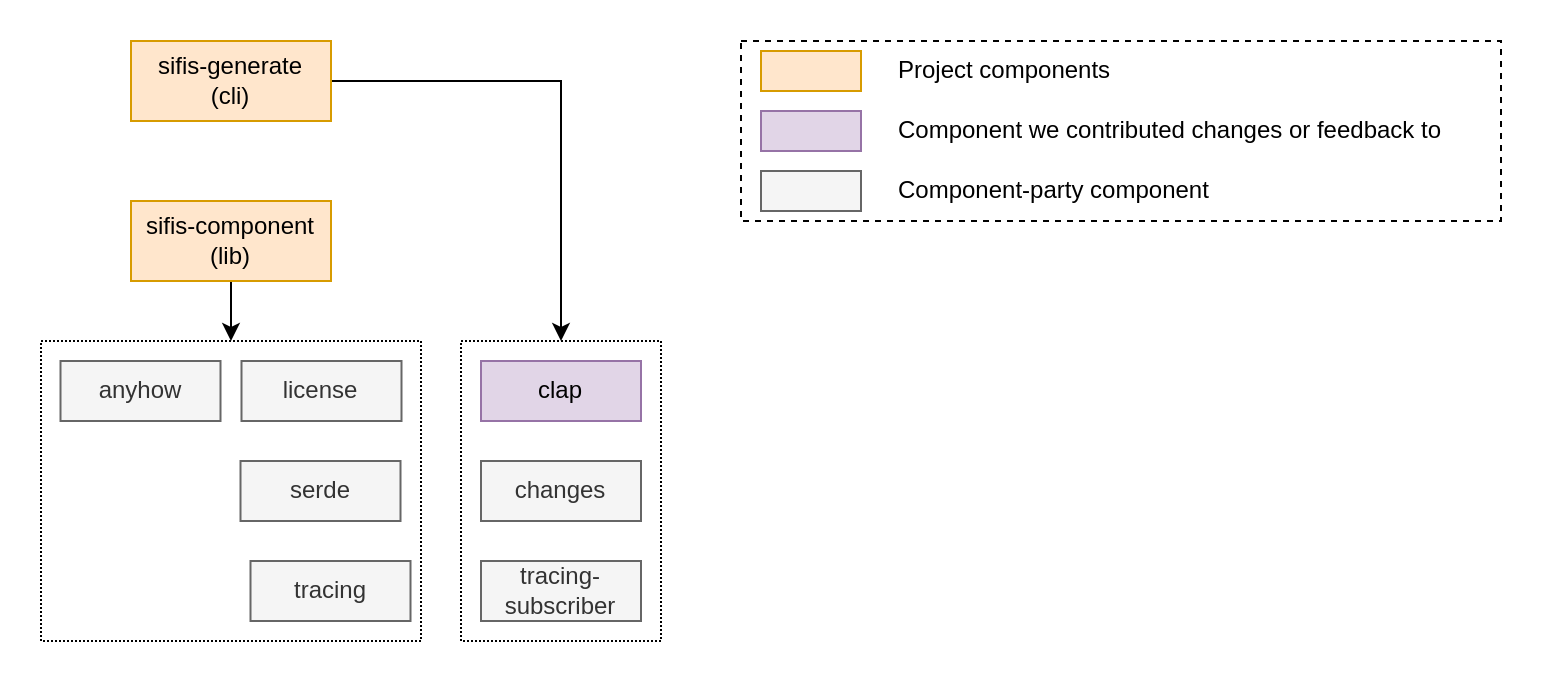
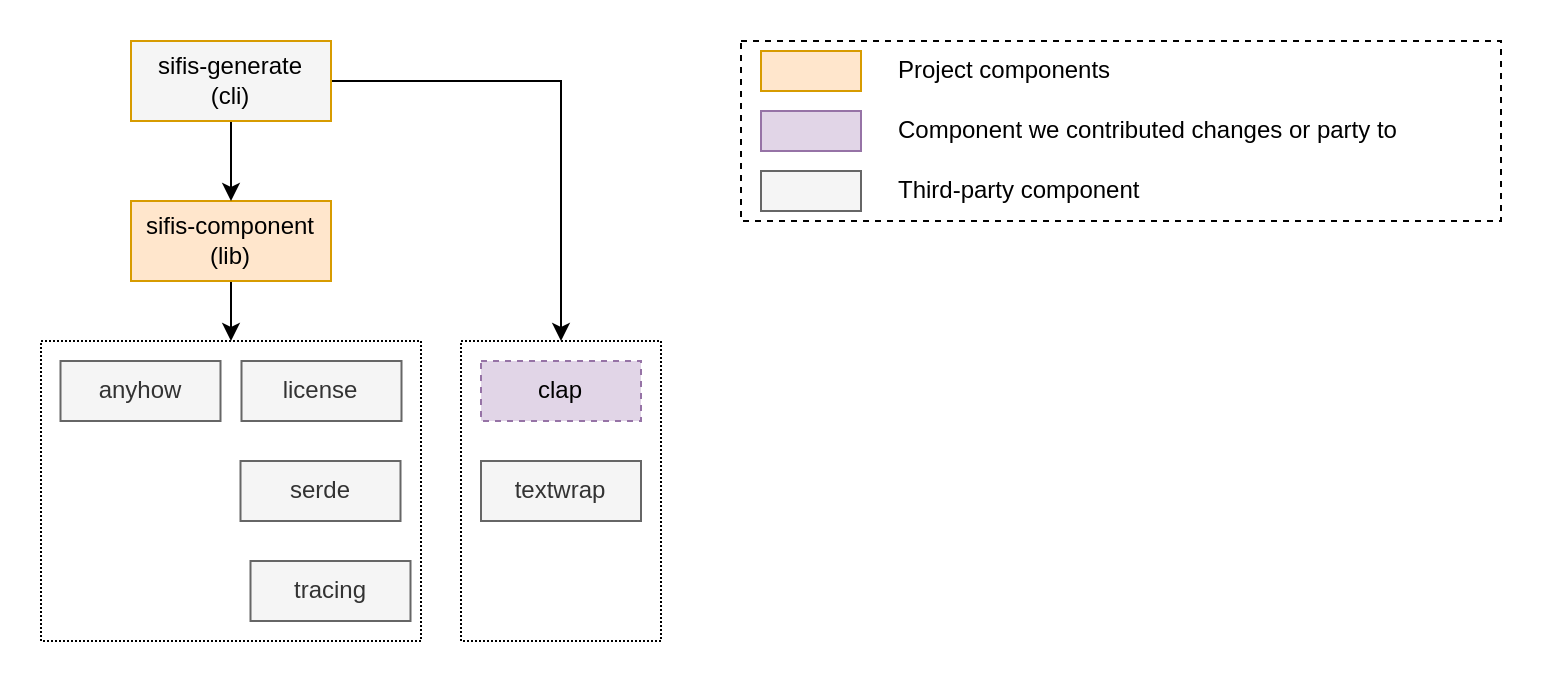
- <mxCell id="12" value="sifis-generate&lt;br&gt;(cli)" style="rounded=0;whiteSpace=wrap;html=1;fillColor=#ffe6cc;strokeColor=#d79b00;flipV=1;flipH=0;container=0;" parent="1" vertex="1"><mxGeometry x="65.005" y="20" width="100" height="40" as="geometry" /></mxCell>
+ <mxCell id="12" value="sifis-generate&lt;br&gt;(cli)" style="rounded=0;whiteSpace=wrap;html=1;fillColor=#f5f5f5;strokeColor=#d79b00;flipV=1;flipH=0;container=0;" parent="1" vertex="1"><mxGeometry x="65.005" y="20" width="100" height="40" as="geometry" /></mxCell>
- <mxCell id="23" value="Component we contributed changes or feedback to" style="text;html=1;strokeColor=none;fillColor=none;align=left;verticalAlign=middle;whiteSpace=wrap;rounded=0;" parent="21" vertex="1"><mxGeometry x="67" width="283" height="30" as="geometry" /></mxCell>
+ <mxCell id="23" value="Component we contributed changes or party to" style="text;html=1;strokeColor=none;fillColor=none;align=left;verticalAlign=middle;whiteSpace=wrap;rounded=0;" parent="21" vertex="1"><mxGeometry x="67" width="283" height="30" as="geometry" /></mxCell>
+ <mxCell id="10" style="edgeStyle=orthogonalEdgeStyle;rounded=0;orthogonalLoop=1;jettySize=auto;html=1;exitX=0.5;exitY=1;exitDx=0;exitDy=0;entryX=0.5;entryY=0;entryDx=0;entryDy=0;" parent="1" source="12" target="8" edge="1"><mxGeometry relative="1" as="geometry" /></mxCell>
- <mxCell id="26" value="Component-party component" style="text;html=1;strokeColor=none;fillColor=none;align=left;verticalAlign=middle;whiteSpace=wrap;rounded=0;" parent="24" vertex="1"><mxGeometry x="67" width="283" height="30" as="geometry" /></mxCell>
+ <mxCell id="26" value="Third-party component" style="text;html=1;strokeColor=none;fillColor=none;align=left;verticalAlign=middle;whiteSpace=wrap;rounded=0;" parent="24" vertex="1"><mxGeometry x="67" width="283" height="30" as="geometry" /></mxCell>
- <mxCell id="14" value="clap" style="rounded=0;whiteSpace=wrap;html=1;fillColor=#e1d5e7;strokeColor=#9673a6;" parent="13" vertex="1"><mxGeometry x="10" y="10" width="80" height="30" as="geometry" /></mxCell>
+ <mxCell id="14" value="clap" style="rounded=0;whiteSpace=wrap;html=1;fillColor=#e1d5e7;strokeColor=#9673a6;dashed=1;" parent="13" vertex="1"><mxGeometry x="10" y="10" width="80" height="30" as="geometry" /></mxCell>
- <mxCell id="15" value="&lt;div style=&quot;text-align: start;&quot;&gt;changes&lt;/div&gt;" style="rounded=0;whiteSpace=wrap;html=1;fillColor=#f5f5f5;fontColor=#333333;strokeColor=#666666;" parent="13" vertex="1"><mxGeometry x="10" y="60" width="80" height="30" as="geometry" /></mxCell>
+ <mxCell id="15" value="&lt;div style=&quot;text-align: start;&quot;&gt;textwrap&lt;/div&gt;" style="rounded=0;whiteSpace=wrap;html=1;fillColor=#f5f5f5;fontColor=#333333;strokeColor=#666666;" parent="13" vertex="1"><mxGeometry x="10" y="60" width="80" height="30" as="geometry" /></mxCell>
- <mxCell id="16" value="tracing-subscriber" style="rounded=0;whiteSpace=wrap;html=1;fillColor=#f5f5f5;fontColor=#333333;strokeColor=#666666;" parent="13" vertex="1"><mxGeometry x="10" y="110" width="80" height="30" as="geometry" /></mxCell>
